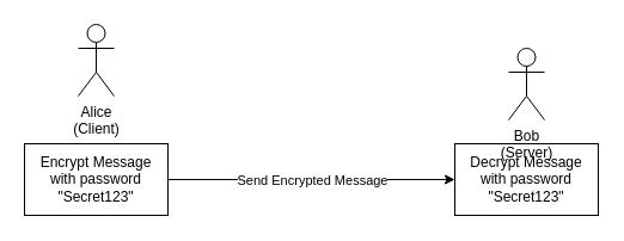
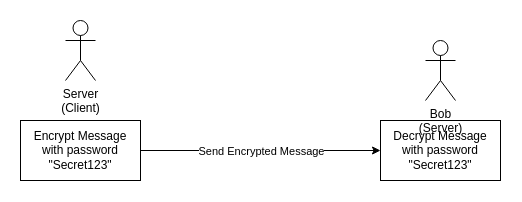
- <mxCell id="5" value="Alice&lt;br&gt;(Client)" style="shape=umlActor;verticalLabelPosition=bottom;verticalAlign=top;html=1;outlineConnect=0;" parent="1" vertex="1"><mxGeometry x="65" y="20" width="30" height="60" as="geometry" /></mxCell>
+ <mxCell id="5" value="Server&lt;br&gt;(Client)" style="shape=umlActor;verticalLabelPosition=bottom;verticalAlign=top;html=1;outlineConnect=0;" parent="1" vertex="1"><mxGeometry x="65" y="20" width="30" height="60" as="geometry" /></mxCell>
